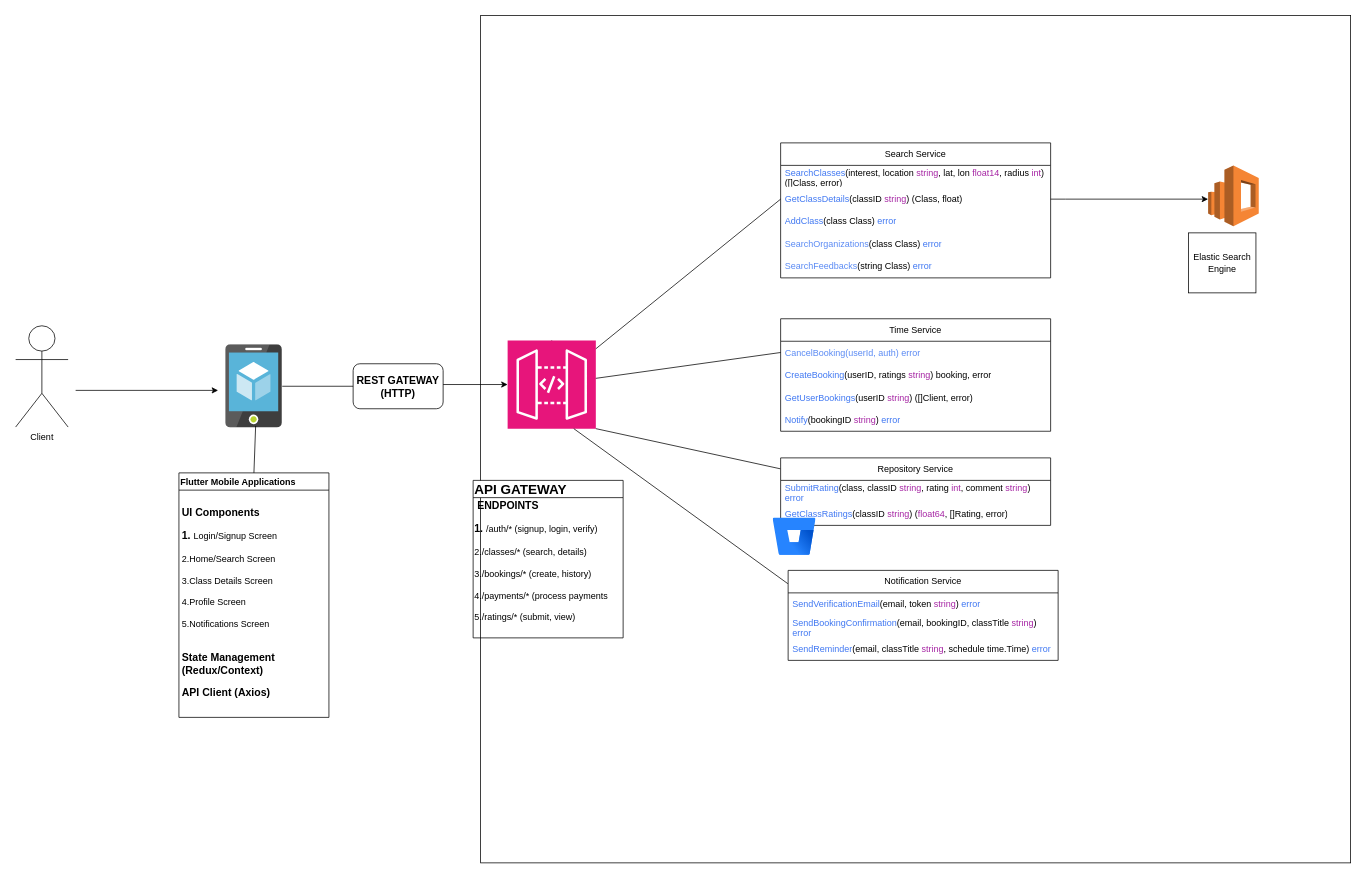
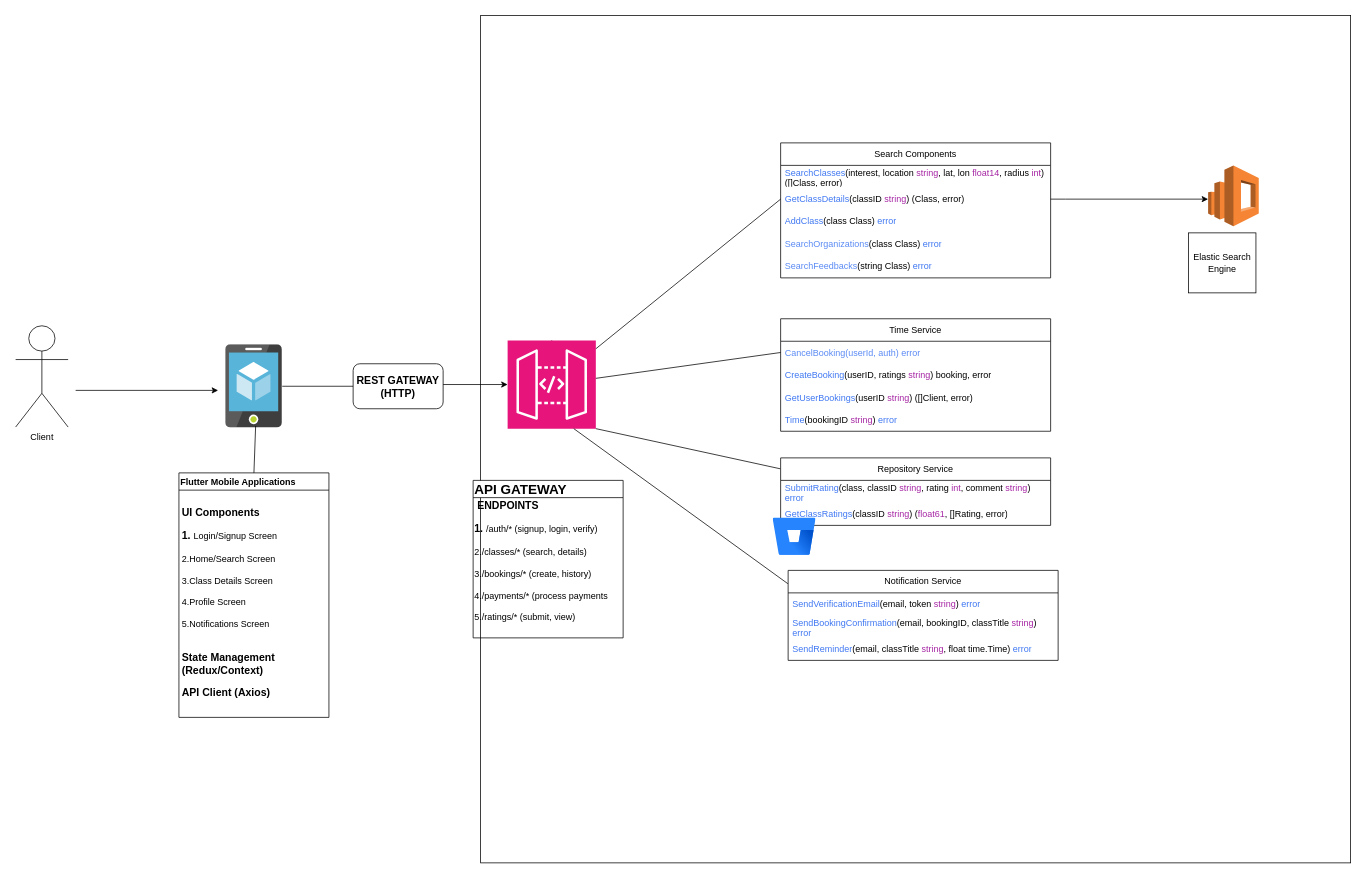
- <mxCell id="15" value="Search Service" style="swimlane;fontStyle=0;childLayout=stackLayout;horizontal=1;startSize=30;horizontalStack=0;resizeParent=1;resizeParentMax=0;resizeLast=0;collapsible=1;marginBottom=0;whiteSpace=wrap;html=1;" parent="1" vertex="1"><mxGeometry x="1040" width="360" height="180" as="geometry" y="190" /></mxCell>
+ <mxCell id="15" value="Search Components" style="swimlane;fontStyle=0;childLayout=stackLayout;horizontal=1;startSize=30;horizontalStack=0;resizeParent=1;resizeParentMax=0;resizeLast=0;collapsible=1;marginBottom=0;whiteSpace=wrap;html=1;" parent="1" vertex="1"><mxGeometry x="1040" width="360" height="180" as="geometry" y="190" /></mxCell>
- <mxCell id="17" value="&lt;div&gt;&lt;span style=&quot;color: rgb(64, 120, 242);&quot; class=&quot;hljs-function&quot;&gt;GetClassDetails&lt;/span&gt;&lt;span class=&quot;hljs-function hljs-params&quot;&gt;(classID &lt;/span&gt;&lt;span style=&quot;color: rgb(166, 38, 164);&quot; class=&quot;hljs-function hljs-params&quot;&gt;string&lt;/span&gt;&lt;span class=&quot;hljs-function hljs-params&quot;&gt;)&lt;/span&gt;&lt;span class=&quot;hljs-function&quot;&gt; &lt;/span&gt;&lt;span class=&quot;hljs-function hljs-params&quot;&gt;(Class, float)&lt;/span&gt;&lt;/div&gt;" style="text;strokeColor=none;fillColor=none;align=left;verticalAlign=middle;spacingLeft=4;spacingRight=4;overflow=hidden;points=[[0,0.5],[1,0.5]];portConstraint=eastwest;rotatable=0;whiteSpace=wrap;html=1;" parent="15" vertex="1"><mxGeometry y="60" width="360" height="30" as="geometry" /></mxCell>
+ <mxCell id="17" value="&lt;div&gt;&lt;span style=&quot;color: rgb(64, 120, 242);&quot; class=&quot;hljs-function&quot;&gt;GetClassDetails&lt;/span&gt;&lt;span class=&quot;hljs-function hljs-params&quot;&gt;(classID &lt;/span&gt;&lt;span style=&quot;color: rgb(166, 38, 164);&quot; class=&quot;hljs-function hljs-params&quot;&gt;string&lt;/span&gt;&lt;span class=&quot;hljs-function hljs-params&quot;&gt;)&lt;/span&gt;&lt;span class=&quot;hljs-function&quot;&gt; &lt;/span&gt;&lt;span class=&quot;hljs-function hljs-params&quot;&gt;(Class, error)&lt;/span&gt;&lt;/div&gt;" style="text;strokeColor=none;fillColor=none;align=left;verticalAlign=middle;spacingLeft=4;spacingRight=4;overflow=hidden;points=[[0,0.5],[1,0.5]];portConstraint=eastwest;rotatable=0;whiteSpace=wrap;html=1;" parent="15" vertex="1"><mxGeometry y="60" width="360" height="30" as="geometry" /></mxCell>
- <mxCell id="25" value="&lt;div&gt;&lt;span style=&quot;color: rgb(64, 120, 242);&quot; class=&quot;hljs-function&quot;&gt;Notify&lt;/span&gt;&lt;span class=&quot;hljs-function hljs-params&quot;&gt;(bookingID &lt;/span&gt;&lt;span style=&quot;color: rgb(166, 38, 164);&quot; class=&quot;hljs-function hljs-params&quot;&gt;string&lt;/span&gt;&lt;span class=&quot;hljs-function hljs-params&quot;&gt;)&lt;/span&gt;&lt;span class=&quot;hljs-function&quot;&gt; &lt;/span&gt;&lt;span style=&quot;color: rgb(64, 120, 242);&quot; class=&quot;hljs-function&quot;&gt;error&lt;/span&gt;&lt;/div&gt;" style="text;strokeColor=none;fillColor=none;align=left;verticalAlign=middle;spacingLeft=4;spacingRight=4;overflow=hidden;points=[[0,0.5],[1,0.5]];portConstraint=eastwest;rotatable=0;whiteSpace=wrap;html=1;" parent="21" vertex="1"><mxGeometry y="120" width="360" height="30" as="geometry" /></mxCell>
+ <mxCell id="25" value="&lt;div&gt;&lt;span style=&quot;color: rgb(64, 120, 242);&quot; class=&quot;hljs-function&quot;&gt;Time&lt;/span&gt;&lt;span class=&quot;hljs-function hljs-params&quot;&gt;(bookingID &lt;/span&gt;&lt;span style=&quot;color: rgb(166, 38, 164);&quot; class=&quot;hljs-function hljs-params&quot;&gt;string&lt;/span&gt;&lt;span class=&quot;hljs-function hljs-params&quot;&gt;)&lt;/span&gt;&lt;span class=&quot;hljs-function&quot;&gt; &lt;/span&gt;&lt;span style=&quot;color: rgb(64, 120, 242);&quot; class=&quot;hljs-function&quot;&gt;error&lt;/span&gt;&lt;/div&gt;" style="text;strokeColor=none;fillColor=none;align=left;verticalAlign=middle;spacingLeft=4;spacingRight=4;overflow=hidden;points=[[0,0.5],[1,0.5]];portConstraint=eastwest;rotatable=0;whiteSpace=wrap;html=1;" parent="21" vertex="1"><mxGeometry y="120" width="360" height="30" as="geometry" /></mxCell>
- <mxCell id="28" value="&lt;div&gt;&lt;span style=&quot;color: rgb(64, 120, 242);&quot; class=&quot;hljs-function&quot;&gt;GetClassRatings&lt;/span&gt;&lt;span class=&quot;hljs-function hljs-params&quot;&gt;(classID &lt;/span&gt;&lt;span style=&quot;color: rgb(166, 38, 164);&quot; class=&quot;hljs-function hljs-params&quot;&gt;string&lt;/span&gt;&lt;span class=&quot;hljs-function hljs-params&quot;&gt;)&lt;/span&gt;&lt;span class=&quot;hljs-function&quot;&gt; &lt;/span&gt;&lt;span class=&quot;hljs-function hljs-params&quot;&gt;(&lt;/span&gt;&lt;span style=&quot;color: rgb(166, 38, 164);&quot; class=&quot;hljs-function hljs-params&quot;&gt;float64&lt;/span&gt;&lt;span class=&quot;hljs-function hljs-params&quot;&gt;, []Rating, error)&lt;/span&gt;&lt;/div&gt;" style="text;strokeColor=none;fillColor=none;align=left;verticalAlign=middle;spacingLeft=4;spacingRight=4;overflow=hidden;points=[[0,0.5],[1,0.5]];portConstraint=eastwest;rotatable=0;whiteSpace=wrap;html=1;" parent="26" vertex="1"><mxGeometry y="60" width="360" height="30" as="geometry" /></mxCell>
+ <mxCell id="28" value="&lt;div&gt;&lt;span style=&quot;color: rgb(64, 120, 242);&quot; class=&quot;hljs-function&quot;&gt;GetClassRatings&lt;/span&gt;&lt;span class=&quot;hljs-function hljs-params&quot;&gt;(classID &lt;/span&gt;&lt;span style=&quot;color: rgb(166, 38, 164);&quot; class=&quot;hljs-function hljs-params&quot;&gt;string&lt;/span&gt;&lt;span class=&quot;hljs-function hljs-params&quot;&gt;)&lt;/span&gt;&lt;span class=&quot;hljs-function&quot;&gt; &lt;/span&gt;&lt;span class=&quot;hljs-function hljs-params&quot;&gt;(&lt;/span&gt;&lt;span style=&quot;color: rgb(166, 38, 164);&quot; class=&quot;hljs-function hljs-params&quot;&gt;float61&lt;/span&gt;&lt;span class=&quot;hljs-function hljs-params&quot;&gt;, []Rating, error)&lt;/span&gt;&lt;/div&gt;" style="text;strokeColor=none;fillColor=none;align=left;verticalAlign=middle;spacingLeft=4;spacingRight=4;overflow=hidden;points=[[0,0.5],[1,0.5]];portConstraint=eastwest;rotatable=0;whiteSpace=wrap;html=1;" parent="26" vertex="1"><mxGeometry y="60" width="360" height="30" as="geometry" /></mxCell>
- <mxCell id="32" value="&lt;div&gt;&lt;span style=&quot;color: rgb(64, 120, 242);&quot; class=&quot;hljs-function&quot;&gt;SendReminder&lt;/span&gt;&lt;span class=&quot;hljs-function hljs-params&quot;&gt;(email, classTitle &lt;/span&gt;&lt;span style=&quot;color: rgb(166, 38, 164);&quot; class=&quot;hljs-function hljs-params&quot;&gt;string&lt;/span&gt;&lt;span class=&quot;hljs-function hljs-params&quot;&gt;, schedule time.Time)&lt;/span&gt;&lt;span class=&quot;hljs-function&quot;&gt; &lt;/span&gt;&lt;span style=&quot;color: rgb(64, 120, 242);&quot; class=&quot;hljs-function&quot;&gt;error&lt;/span&gt;&lt;/div&gt;" style="text;strokeColor=none;fillColor=none;align=left;verticalAlign=middle;spacingLeft=4;spacingRight=4;overflow=hidden;points=[[0,0.5],[1,0.5]];portConstraint=eastwest;rotatable=0;whiteSpace=wrap;html=1;" parent="29" vertex="1"><mxGeometry y="90" width="360" height="30" as="geometry" /></mxCell>
+ <mxCell id="32" value="&lt;div&gt;&lt;span style=&quot;color: rgb(64, 120, 242);&quot; class=&quot;hljs-function&quot;&gt;SendReminder&lt;/span&gt;&lt;span class=&quot;hljs-function hljs-params&quot;&gt;(email, classTitle &lt;/span&gt;&lt;span style=&quot;color: rgb(166, 38, 164);&quot; class=&quot;hljs-function hljs-params&quot;&gt;string&lt;/span&gt;&lt;span class=&quot;hljs-function hljs-params&quot;&gt;, float time.Time)&lt;/span&gt;&lt;span class=&quot;hljs-function&quot;&gt; &lt;/span&gt;&lt;span style=&quot;color: rgb(64, 120, 242);&quot; class=&quot;hljs-function&quot;&gt;error&lt;/span&gt;&lt;/div&gt;" style="text;strokeColor=none;fillColor=none;align=left;verticalAlign=middle;spacingLeft=4;spacingRight=4;overflow=hidden;points=[[0,0.5],[1,0.5]];portConstraint=eastwest;rotatable=0;whiteSpace=wrap;html=1;" parent="29" vertex="1"><mxGeometry y="90" width="360" height="30" as="geometry" /></mxCell>
